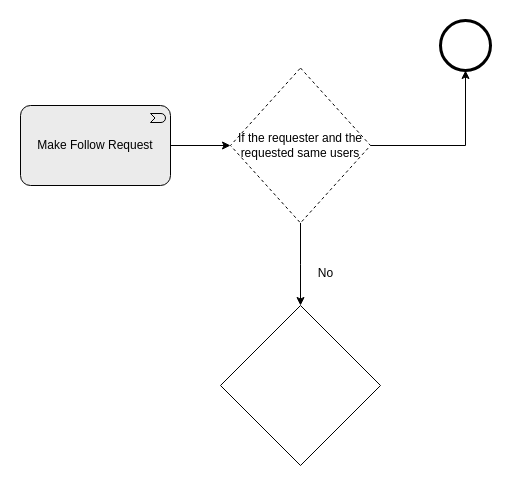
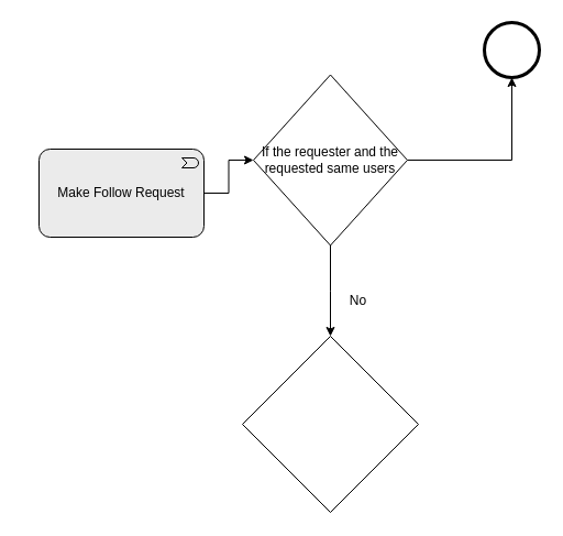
- <mxCell id="3" value="Make Follow Request" style="html=1;outlineConnect=0;whiteSpace=wrap;fillColor=#EBEBEB;shape=mxgraph.archimate3.application;appType=event;archiType=rounded" vertex="1" parent="1"><mxGeometry x="20" y="105" width="150" height="80" as="geometry" /></mxCell>
+ <mxCell id="3" value="Make Follow Request" style="html=1;outlineConnect=0;whiteSpace=wrap;fillColor=#EBEBEB;shape=mxgraph.archimate3.application;appType=event;archiType=rounded" vertex="1" parent="1"><mxGeometry x="35" y="135" width="150" height="80" as="geometry" /></mxCell>
- <mxCell id="5" value="If the requester and the requested same users" style="rhombus;whiteSpace=wrap;html=1;dashed=1;" vertex="1" parent="1"><mxGeometry x="230" y="67.5" width="140" height="155" as="geometry" /></mxCell>
+ <mxCell id="5" value="If the requester and the requested same users" style="rhombus;whiteSpace=wrap;html=1;" vertex="1" parent="1"><mxGeometry x="230" y="67.5" width="140" height="155" as="geometry" /></mxCell>
